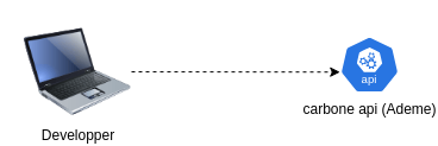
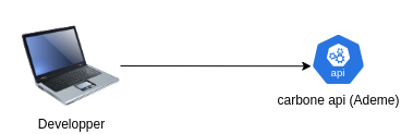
- <mxCell id="4" style="edgeStyle=none;html=1;entryX=0.005;entryY=0.63;entryDx=0;entryDy=0;entryPerimeter=0;dashed=1;" edge="1" parent="1" source="3" target="2"><mxGeometry relative="1" as="geometry" /></mxCell>
+ <mxCell id="4" style="edgeStyle=none;html=1;entryX=0.005;entryY=0.63;entryDx=0;entryDy=0;entryPerimeter=0;" edge="1" parent="1" source="3" target="2"><mxGeometry relative="1" as="geometry" /></mxCell>
